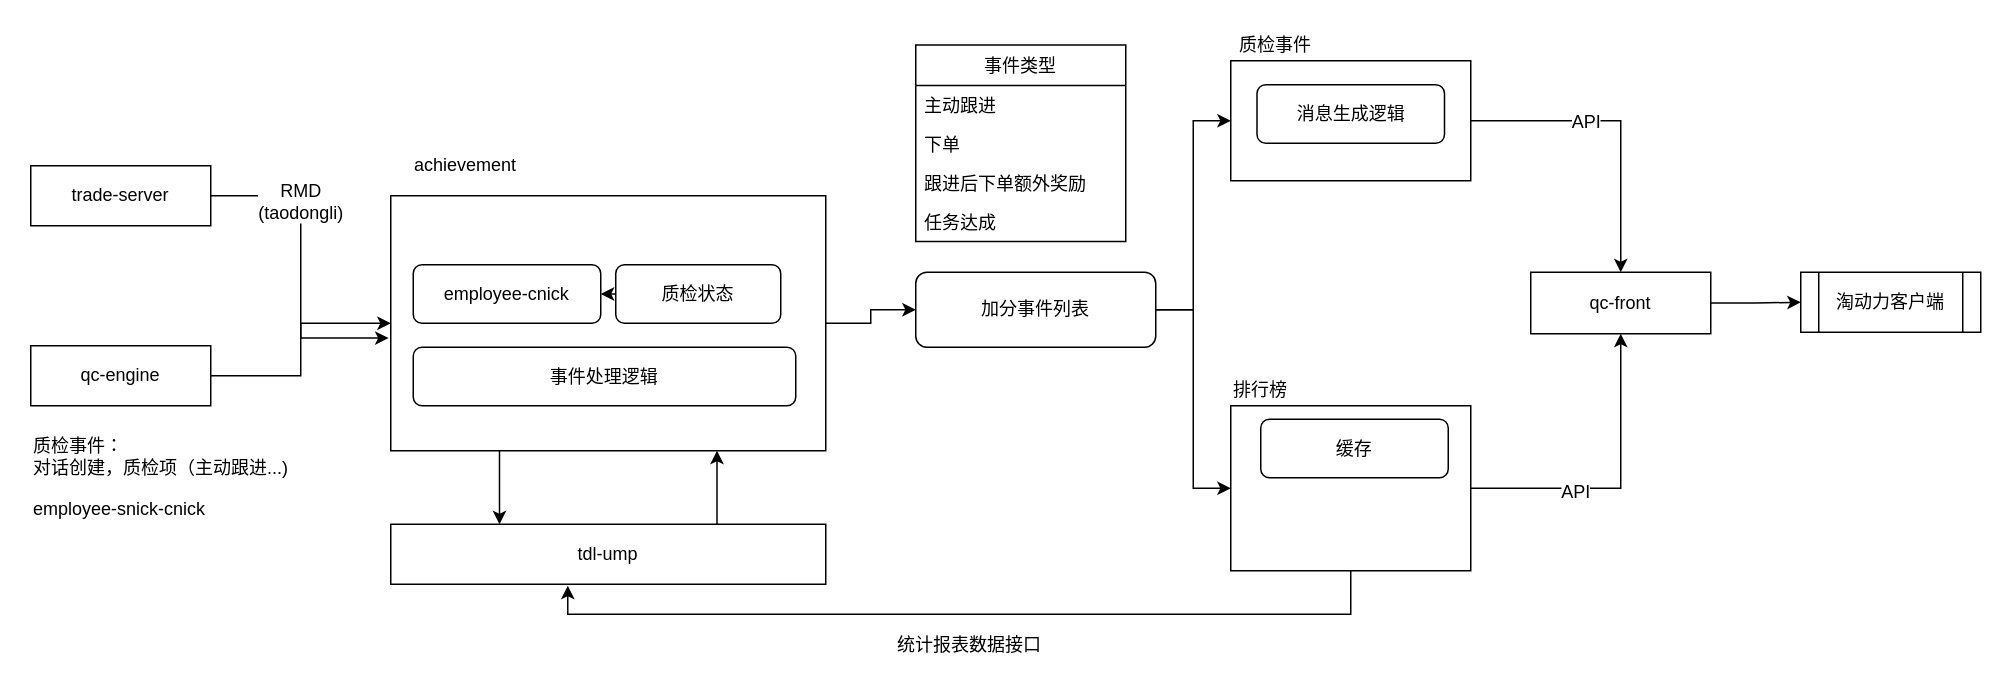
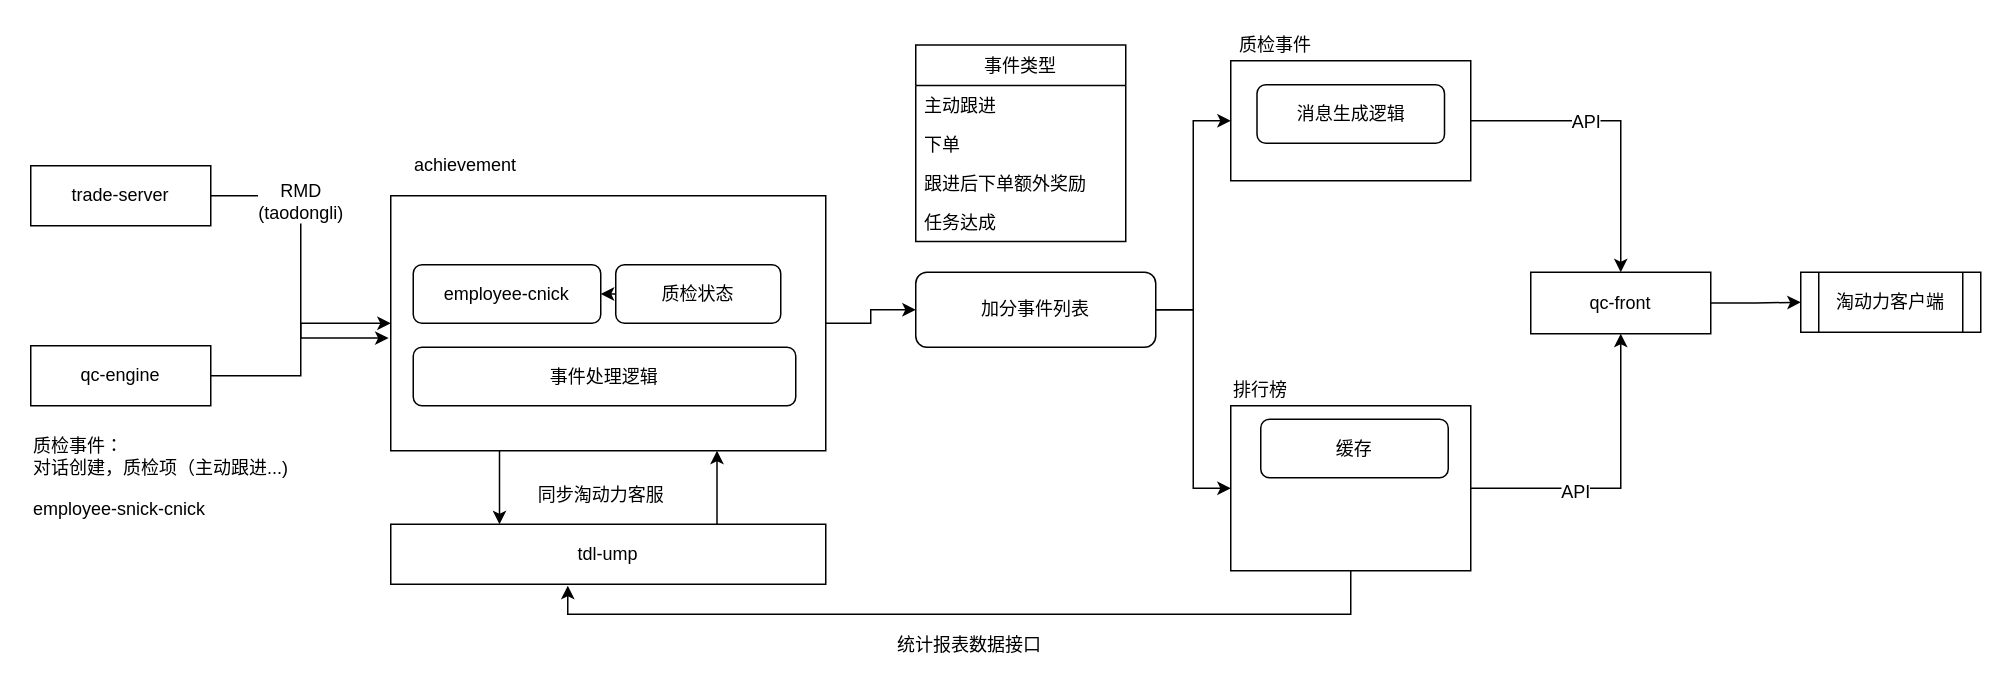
+ <mxCell id="27" value="同步淘动力客服" style="text;html=1;strokeColor=none;fillColor=none;align=center;verticalAlign=middle;whiteSpace=wrap;rounded=0;" vertex="1" parent="1"><mxGeometry x="356.5" y="320" width="87" height="20" as="geometry" /></mxCell>
